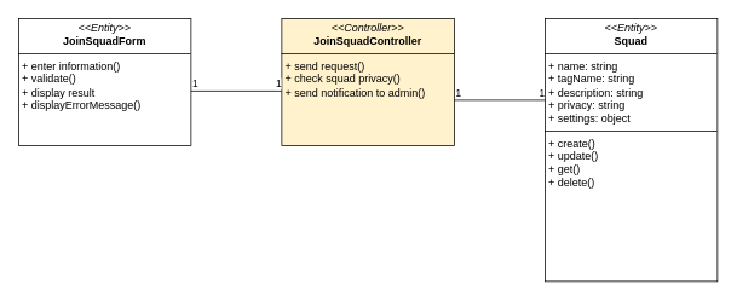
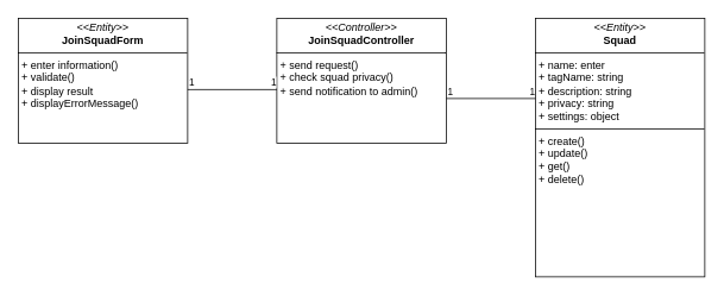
- <mxCell id="4" value="&lt;p style=&quot;margin:0px;margin-top:4px;text-align:center;&quot;&gt;&lt;i&gt;&amp;lt;&amp;lt;Controller&amp;gt;&amp;gt;&lt;/i&gt;&lt;br&gt;&lt;b&gt;JoinSquadController&lt;/b&gt;&lt;/p&gt;&lt;hr size=&quot;1&quot; style=&quot;border-style:solid;&quot;&gt;&lt;p style=&quot;margin:0px;margin-left:4px;&quot;&gt;+ send request()&lt;br&gt;&lt;/p&gt;&lt;p style=&quot;margin:0px;margin-left:4px;&quot;&gt;+ check squad privacy()&lt;/p&gt;&lt;p style=&quot;margin:0px;margin-left:4px;&quot;&gt;+ send notification to admin()&lt;/p&gt;" style="verticalAlign=top;align=left;overflow=fill;html=1;whiteSpace=wrap;fillColor=#fff2cc;" vertex="1" parent="1"><mxGeometry x="310" y="20" width="190" height="140" as="geometry" /></mxCell>
+ <mxCell id="4" value="&lt;p style=&quot;margin:0px;margin-top:4px;text-align:center;&quot;&gt;&lt;i&gt;&amp;lt;&amp;lt;Controller&amp;gt;&amp;gt;&lt;/i&gt;&lt;br&gt;&lt;b&gt;JoinSquadController&lt;/b&gt;&lt;/p&gt;&lt;hr size=&quot;1&quot; style=&quot;border-style:solid;&quot;&gt;&lt;p style=&quot;margin:0px;margin-left:4px;&quot;&gt;+ send request()&lt;br&gt;&lt;/p&gt;&lt;p style=&quot;margin:0px;margin-left:4px;&quot;&gt;+ check squad privacy()&lt;/p&gt;&lt;p style=&quot;margin:0px;margin-left:4px;&quot;&gt;+ send notification to admin()&lt;/p&gt;" style="verticalAlign=top;align=left;overflow=fill;html=1;whiteSpace=wrap;" vertex="1" parent="1"><mxGeometry x="310" y="20" width="190" height="140" as="geometry" /></mxCell>
- <mxCell id="2" value="&lt;p style=&quot;margin:0px;margin-top:4px;text-align:center;&quot;&gt;&lt;i&gt;&amp;lt;&amp;lt;Entity&amp;gt;&amp;gt;&lt;/i&gt;&lt;br&gt;&lt;b&gt;Squad&lt;/b&gt;&lt;/p&gt;&lt;hr size=&quot;1&quot; style=&quot;border-style:solid;&quot;&gt;&lt;p style=&quot;margin:0px;margin-left:4px;&quot;&gt;+ name: string&lt;/p&gt;&lt;p style=&quot;margin:0px;margin-left:4px;&quot;&gt;+ tagName: string&lt;/p&gt;&lt;p style=&quot;margin:0px;margin-left:4px;&quot;&gt;+ description: string&lt;/p&gt;&lt;p style=&quot;margin:0px;margin-left:4px;&quot;&gt;+ privacy: string&lt;/p&gt;&lt;p style=&quot;margin:0px;margin-left:4px;&quot;&gt;+ settings: object&lt;/p&gt;&lt;hr size=&quot;1&quot; style=&quot;border-style:solid;&quot;&gt;&lt;p style=&quot;margin:0px;margin-left:4px;&quot;&gt;+ create()&lt;br&gt;&lt;/p&gt;&lt;p style=&quot;margin:0px;margin-left:4px;&quot;&gt;+ update()&lt;/p&gt;&lt;p style=&quot;margin:0px;margin-left:4px;&quot;&gt;+ get()&lt;/p&gt;&lt;p style=&quot;margin:0px;margin-left:4px;&quot;&gt;+ delete()&lt;/p&gt;" style="verticalAlign=top;align=left;overflow=fill;html=1;whiteSpace=wrap;" vertex="1" parent="1"><mxGeometry x="600" y="20" width="190" height="290" as="geometry" /></mxCell>
+ <mxCell id="2" value="&lt;p style=&quot;margin:0px;margin-top:4px;text-align:center;&quot;&gt;&lt;i&gt;&amp;lt;&amp;lt;Entity&amp;gt;&amp;gt;&lt;/i&gt;&lt;br&gt;&lt;b&gt;Squad&lt;/b&gt;&lt;/p&gt;&lt;hr size=&quot;1&quot; style=&quot;border-style:solid;&quot;&gt;&lt;p style=&quot;margin:0px;margin-left:4px;&quot;&gt;+ name: enter&lt;/p&gt;&lt;p style=&quot;margin:0px;margin-left:4px;&quot;&gt;+ tagName: string&lt;/p&gt;&lt;p style=&quot;margin:0px;margin-left:4px;&quot;&gt;+ description: string&lt;/p&gt;&lt;p style=&quot;margin:0px;margin-left:4px;&quot;&gt;+ privacy: string&lt;/p&gt;&lt;p style=&quot;margin:0px;margin-left:4px;&quot;&gt;+ settings: object&lt;/p&gt;&lt;hr size=&quot;1&quot; style=&quot;border-style:solid;&quot;&gt;&lt;p style=&quot;margin:0px;margin-left:4px;&quot;&gt;+ create()&lt;br&gt;&lt;/p&gt;&lt;p style=&quot;margin:0px;margin-left:4px;&quot;&gt;+ update()&lt;/p&gt;&lt;p style=&quot;margin:0px;margin-left:4px;&quot;&gt;+ get()&lt;/p&gt;&lt;p style=&quot;margin:0px;margin-left:4px;&quot;&gt;+ delete()&lt;/p&gt;" style="verticalAlign=top;align=left;overflow=fill;html=1;whiteSpace=wrap;" vertex="1" parent="1"><mxGeometry x="600" y="20" width="190" height="290" as="geometry" /></mxCell>
